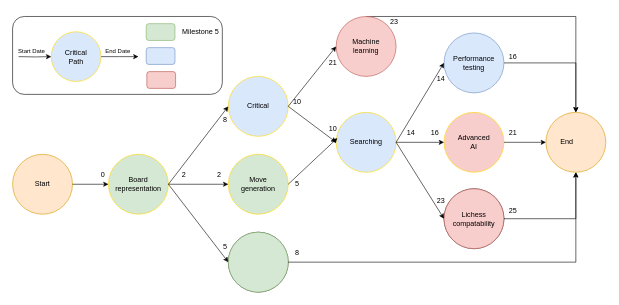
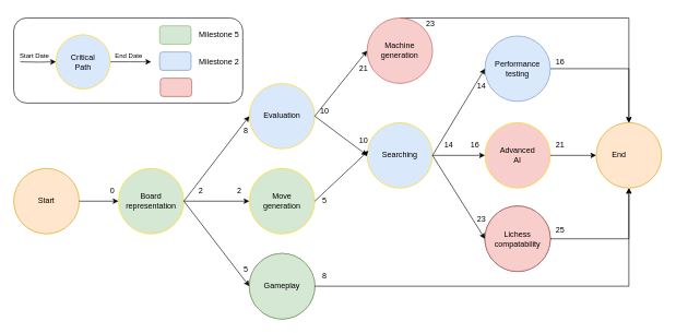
- <mxCell id="17" value="Machine learning" style="text;html=1;align=center;verticalAlign=middle;whiteSpace=wrap;rounded=0;" vertex="1" parent="1"><mxGeometry x="580" y="54.5" width="60" height="45" as="geometry" /></mxCell>
+ <mxCell id="17" value="Machine generation" style="text;html=1;align=center;verticalAlign=middle;whiteSpace=wrap;rounded=0;" vertex="1" parent="1"><mxGeometry x="580" y="54.5" width="60" height="45" as="geometry" /></mxCell>
+ <mxCell id="47" value="Milestone 2" style="text;html=1;align=center;verticalAlign=middle;whiteSpace=wrap;rounded=0;" vertex="1" parent="1"><mxGeometry x="299" y="79" width="70" height="30" as="geometry" /></mxCell>
- <mxCell id="24" value="Critical" style="text;html=1;align=center;verticalAlign=middle;whiteSpace=wrap;rounded=0;" vertex="1" parent="1"><mxGeometry x="400" y="154.5" width="60" height="45" as="geometry" /></mxCell>
+ <mxCell id="24" value="Evaluation" style="text;html=1;align=center;verticalAlign=middle;whiteSpace=wrap;rounded=0;" vertex="1" parent="1"><mxGeometry x="400" y="154.5" width="60" height="45" as="geometry" /></mxCell>
+ <mxCell id="14" value="Gameplay" style="text;html=1;align=center;verticalAlign=middle;whiteSpace=wrap;rounded=0;" vertex="1" parent="1"><mxGeometry x="400" y="414.5" width="60" height="45" as="geometry" /></mxCell>
